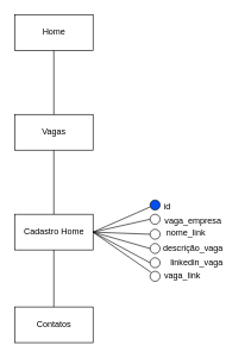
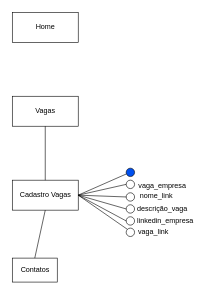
- <mxCell id="20" value="" style="endArrow=none;html=1;rounded=0;exitX=0.5;exitY=0;exitDx=0;exitDy=0;entryX=0.5;entryY=1;entryDx=0;entryDy=0;" parent="1" source="3" target="2" edge="1"><mxGeometry width="50" height="50" relative="1" as="geometry"><mxPoint x="90" y="150" as="sourcePoint" /><mxPoint x="140" y="100" as="targetPoint" /></mxGeometry></mxCell>
- <mxCell id="23" value="id" style="text;html=1;align=center;verticalAlign=middle;resizable=0;points=[];autosize=1;strokeColor=none;fillColor=none;" parent="1" vertex="1"><mxGeometry x="224" y="279" width="20" height="20" as="geometry" /></mxCell>
- <mxCell id="4" value="Cadastro Home" style="html=1;" parent="1" vertex="1"><mxGeometry x="20" y="300" width="110" height="50" as="geometry" /></mxCell>
+ <mxCell id="4" value="Cadastro Vagas" style="html=1;" parent="1" vertex="1"><mxGeometry x="20" y="300" width="110" height="50" as="geometry" /></mxCell>
- <mxCell id="26" value="linkedin_vaga" style="text;html=1;align=center;verticalAlign=middle;resizable=0;points=[];autosize=1;strokeColor=none;fillColor=none;" parent="1" vertex="1"><mxGeometry x="220" y="358" width="110" height="20" as="geometry" /></mxCell>
+ <mxCell id="26" value="linkedin_empresa" style="text;html=1;align=center;verticalAlign=middle;resizable=0;points=[];autosize=1;strokeColor=none;fillColor=none;" parent="1" vertex="1"><mxGeometry x="220" y="358" width="110" height="20" as="geometry" /></mxCell>
- <mxCell id="5" value="Contatos" style="html=1;" parent="1" vertex="1"><mxGeometry x="20" y="430" width="110" height="50" as="geometry" /></mxCell>
+ <mxCell id="5" value="Contatos" style="html=1;" parent="1" vertex="1"><mxGeometry x="20" y="430" width="75" height="40" as="geometry" /></mxCell>
